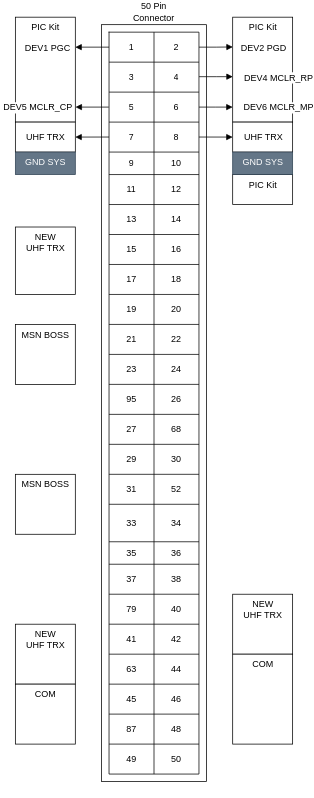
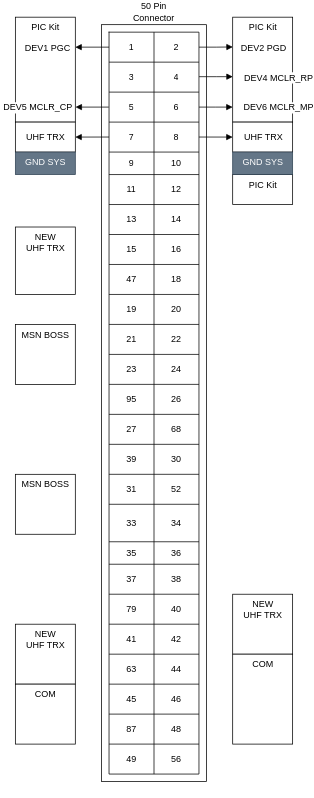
- <mxCell id="35" value="17" style="shape=partialRectangle;html=1;whiteSpace=wrap;connectable=0;strokeColor=inherit;overflow=hidden;fillColor=none;top=0;left=0;bottom=0;right=0;pointerEvents=1;" vertex="1" parent="34"><mxGeometry width="60" height="40" as="geometry"><mxRectangle width="60" height="40" as="alternateBounds" /></mxGeometry></mxCell>
+ <mxCell id="35" value="47" style="shape=partialRectangle;html=1;whiteSpace=wrap;connectable=0;strokeColor=inherit;overflow=hidden;fillColor=none;top=0;left=0;bottom=0;right=0;pointerEvents=1;" vertex="1" parent="34"><mxGeometry width="60" height="40" as="geometry"><mxRectangle width="60" height="40" as="alternateBounds" /></mxGeometry></mxCell>
- <mxCell id="53" value="29" style="shape=partialRectangle;html=1;whiteSpace=wrap;connectable=0;strokeColor=inherit;overflow=hidden;fillColor=none;top=0;left=0;bottom=0;right=0;pointerEvents=1;" vertex="1" parent="52"><mxGeometry width="60" height="40" as="geometry"><mxRectangle width="60" height="40" as="alternateBounds" /></mxGeometry></mxCell>
+ <mxCell id="53" value="39" style="shape=partialRectangle;html=1;whiteSpace=wrap;connectable=0;strokeColor=inherit;overflow=hidden;fillColor=none;top=0;left=0;bottom=0;right=0;pointerEvents=1;" vertex="1" parent="52"><mxGeometry width="60" height="40" as="geometry"><mxRectangle width="60" height="40" as="alternateBounds" /></mxGeometry></mxCell>
- <mxCell id="84" value="50" style="shape=partialRectangle;html=1;whiteSpace=wrap;connectable=0;strokeColor=inherit;overflow=hidden;fillColor=none;top=0;left=0;bottom=0;right=0;pointerEvents=1;" vertex="1" parent="82"><mxGeometry x="60" width="60" height="40" as="geometry"><mxRectangle width="60" height="40" as="alternateBounds" /></mxGeometry></mxCell>
+ <mxCell id="84" value="56" style="shape=partialRectangle;html=1;whiteSpace=wrap;connectable=0;strokeColor=inherit;overflow=hidden;fillColor=none;top=0;left=0;bottom=0;right=0;pointerEvents=1;" vertex="1" parent="82"><mxGeometry x="60" width="60" height="40" as="geometry"><mxRectangle width="60" height="40" as="alternateBounds" /></mxGeometry></mxCell>
